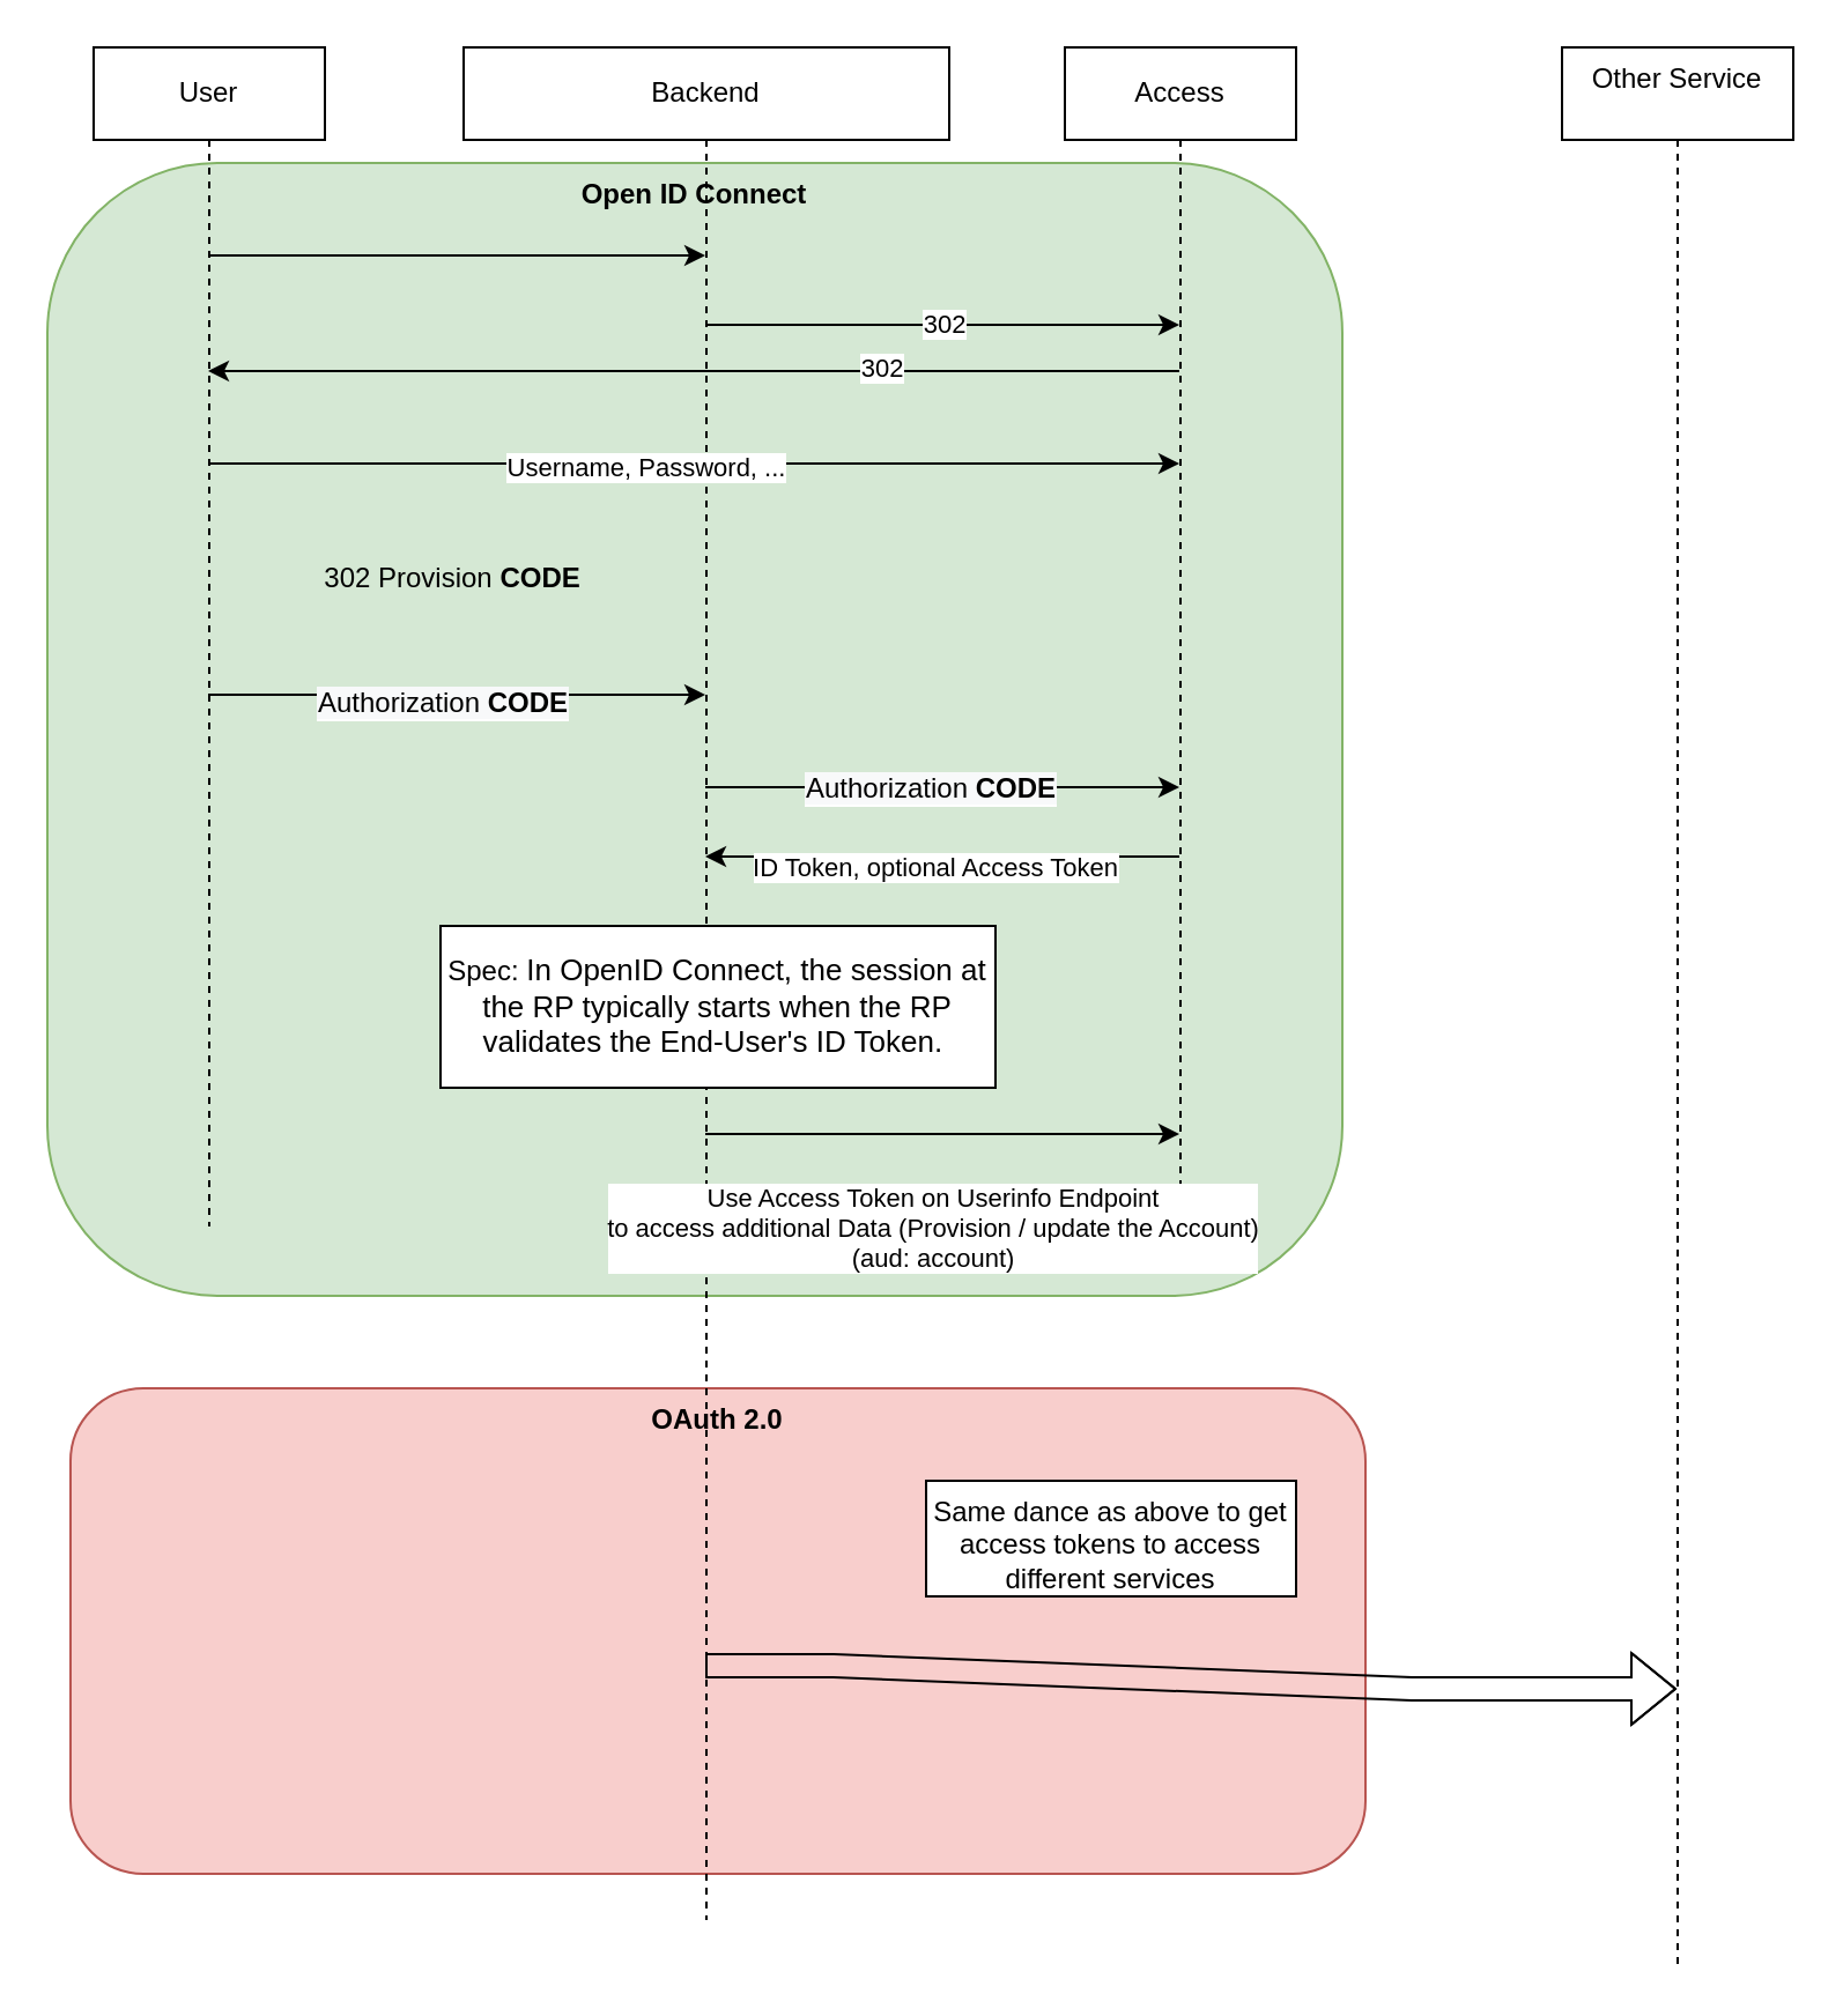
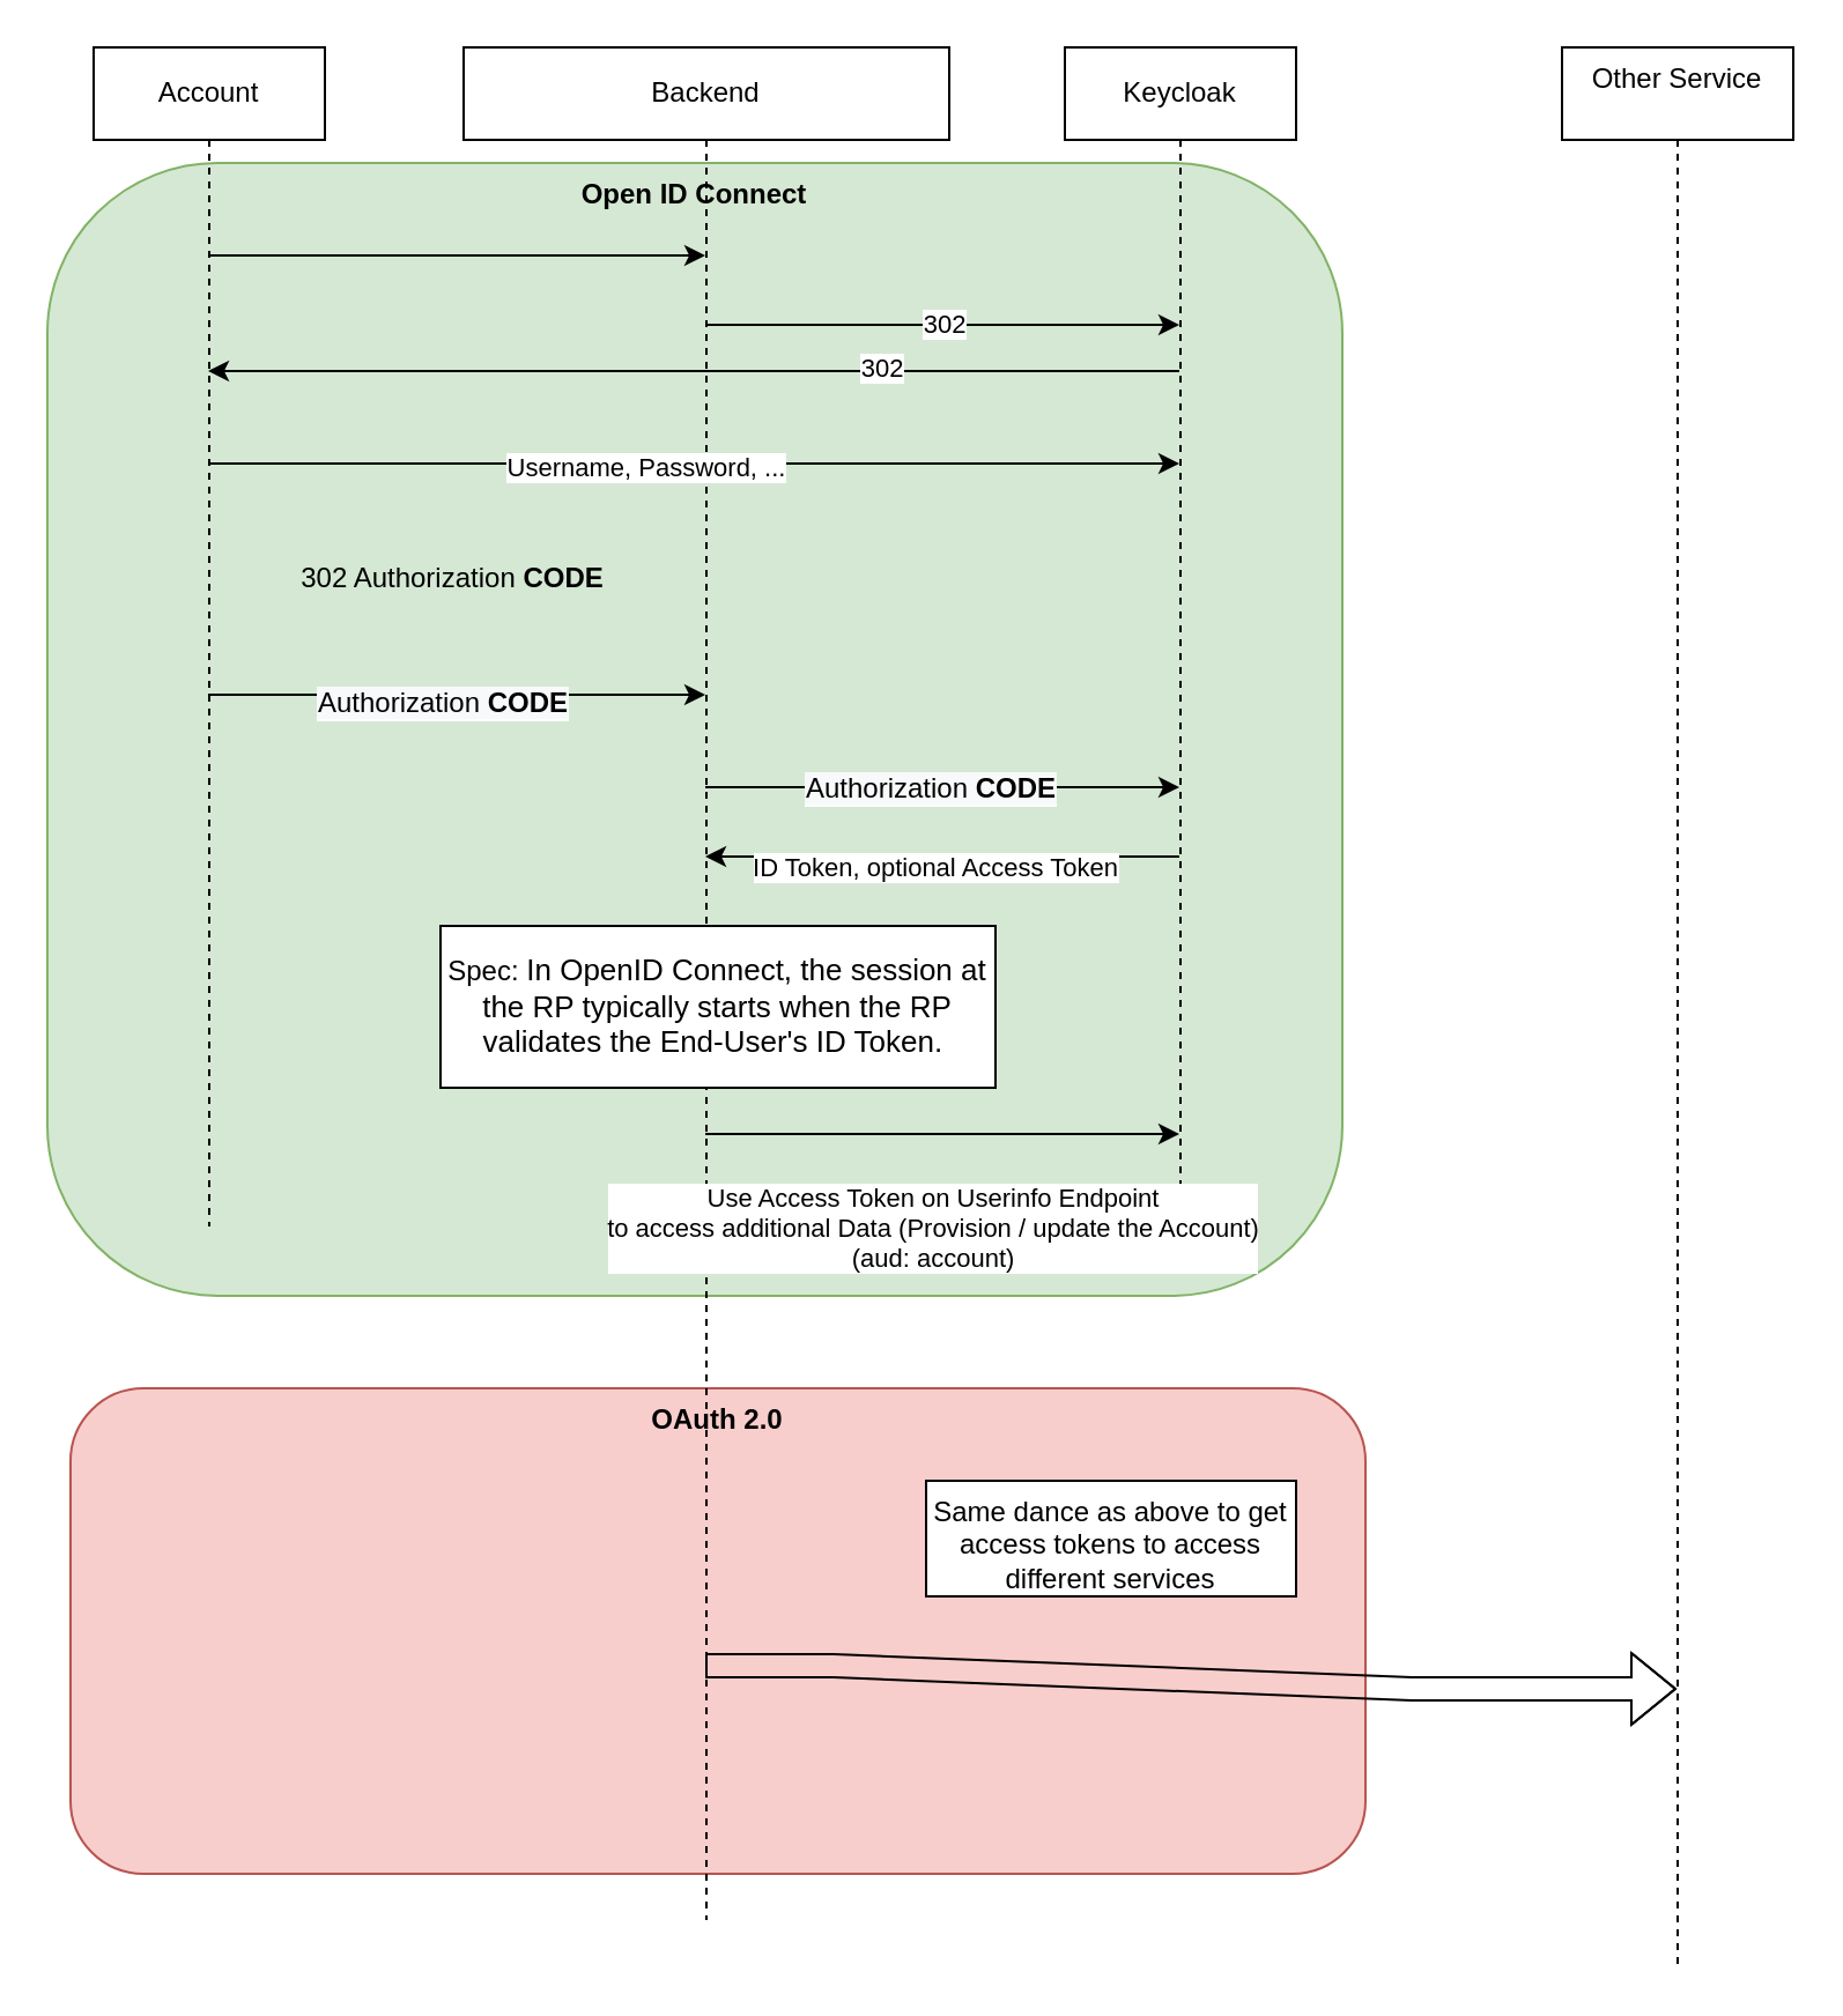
- <mxCell id="18" value="User" style="shape=umlLifeline;perimeter=lifelinePerimeter;whiteSpace=wrap;html=1;container=1;collapsible=0;recursiveResize=0;outlineConnect=0;" vertex="1" parent="1"><mxGeometry x="40" y="20" width="100" height="510" as="geometry" /></mxCell>
+ <mxCell id="18" value="Account" style="shape=umlLifeline;perimeter=lifelinePerimeter;whiteSpace=wrap;html=1;container=1;collapsible=0;recursiveResize=0;outlineConnect=0;" vertex="1" parent="1"><mxGeometry x="40" y="20" width="100" height="510" as="geometry" /></mxCell>
- <mxCell id="12" value="Access" style="shape=umlLifeline;perimeter=lifelinePerimeter;whiteSpace=wrap;html=1;container=1;collapsible=0;recursiveResize=0;outlineConnect=0;" vertex="1" parent="1"><mxGeometry x="460" y="20" width="100" height="510" as="geometry" /></mxCell>
+ <mxCell id="12" value="Keycloak" style="shape=umlLifeline;perimeter=lifelinePerimeter;whiteSpace=wrap;html=1;container=1;collapsible=0;recursiveResize=0;outlineConnect=0;" vertex="1" parent="1"><mxGeometry x="460" y="20" width="100" height="510" as="geometry" /></mxCell>
- <mxCell id="20" value="302 Provision &lt;b&gt;CODE&lt;/b&gt;" style="text;html=1;align=center;verticalAlign=middle;resizable=0;points=[];autosize=1;strokeColor=none;fillColor=none;" vertex="1" parent="1"><mxGeometry x="120" y="240" width="150" height="20" as="geometry" /></mxCell>
+ <mxCell id="20" value="302 Authorization &lt;b&gt;CODE&lt;/b&gt;" style="text;html=1;align=center;verticalAlign=middle;resizable=0;points=[];autosize=1;strokeColor=none;fillColor=none;" vertex="1" parent="1"><mxGeometry x="120" y="240" width="150" height="20" as="geometry" /></mxCell>
